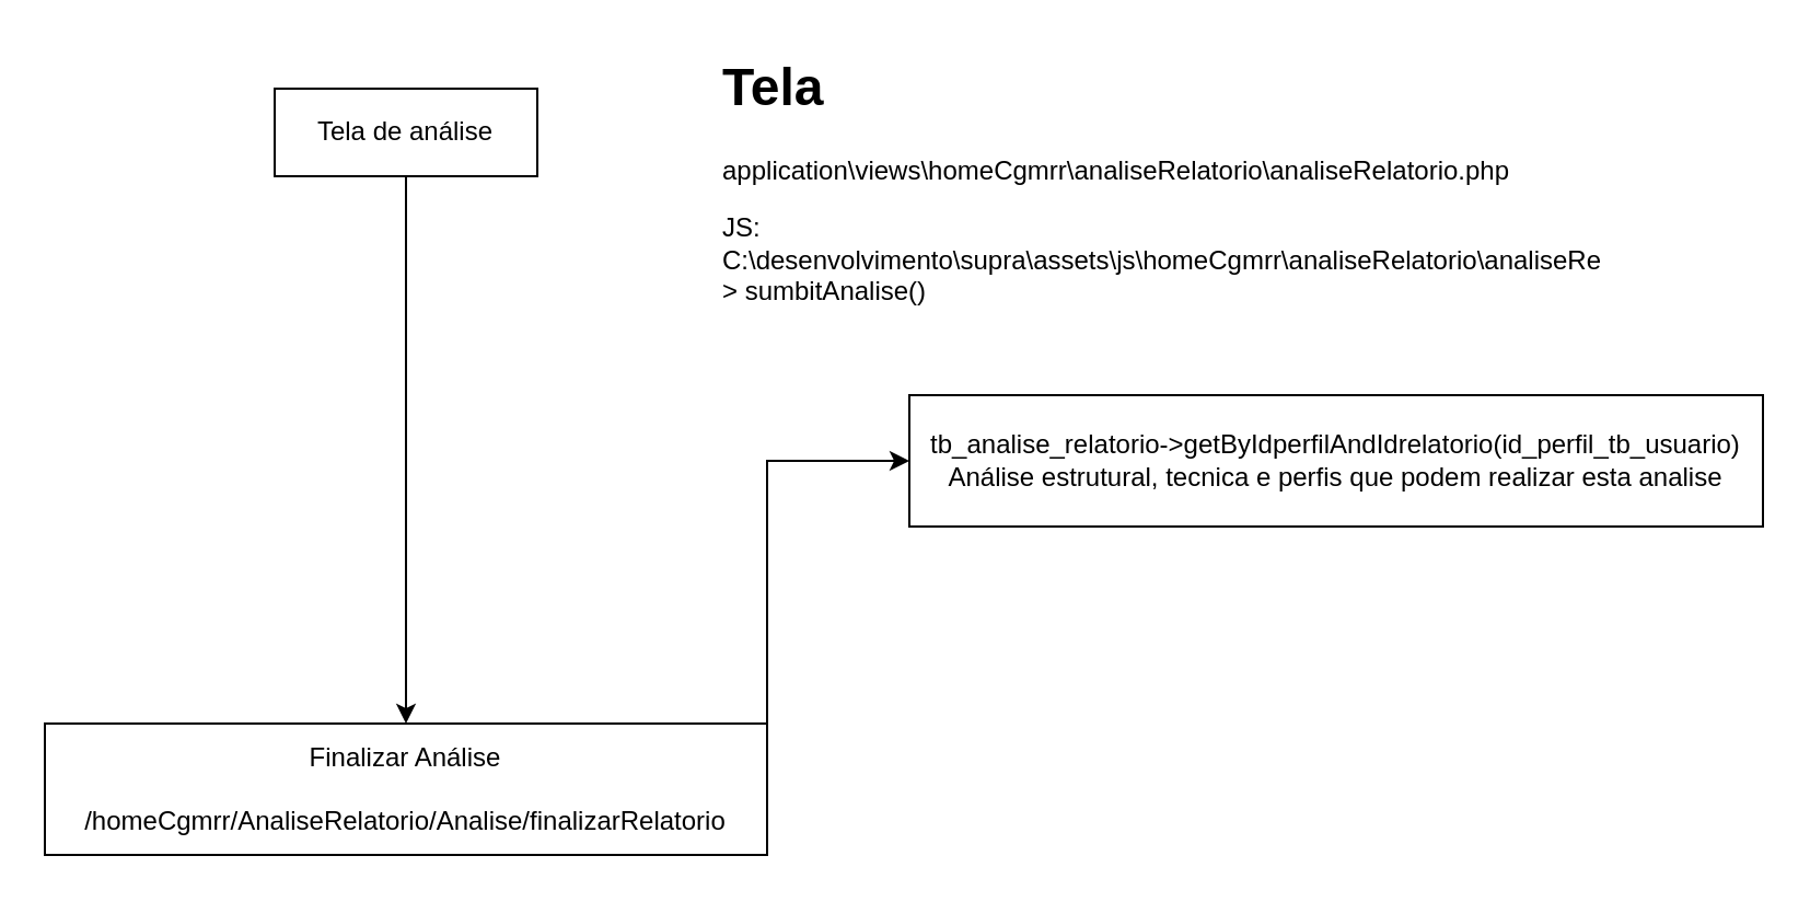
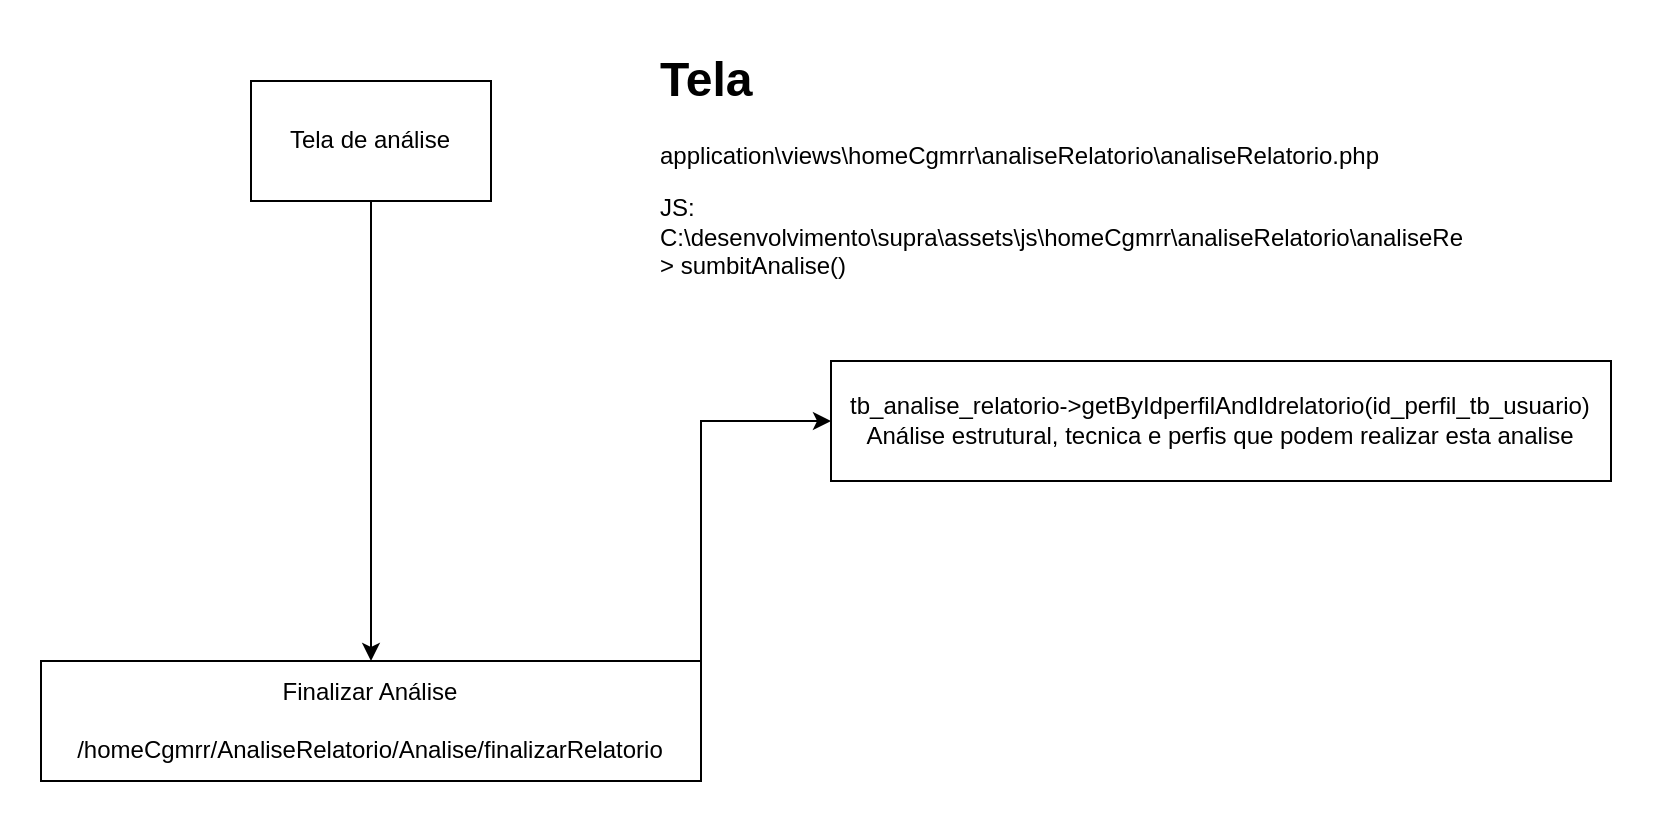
- <mxCell id="5" value="Tela de análise" style="rounded=0;whiteSpace=wrap;html=1;" vertex="1" parent="1"><mxGeometry x="125" y="40" width="120" height="40" as="geometry" /></mxCell>
+ <mxCell id="5" value="Tela de análise" style="rounded=0;whiteSpace=wrap;html=1;" vertex="1" parent="1"><mxGeometry x="125" y="40" width="120" height="60" as="geometry" /></mxCell>
